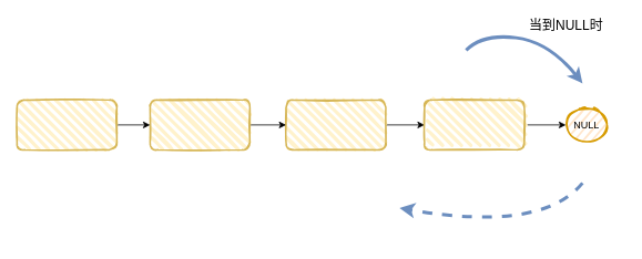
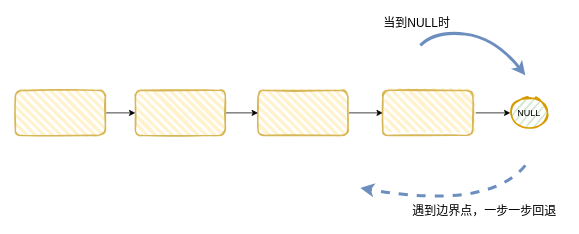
- <mxCell id="12" value="&lt;font style=&quot;font-size: 16px&quot;&gt;当到NULL时&lt;/font&gt;" style="text;html=1;resizable=0;autosize=1;align=center;verticalAlign=middle;points=[];fillColor=none;strokeColor=none;rounded=0;" vertex="1" parent="1"><mxGeometry x="630" y="20" width="100" height="20" as="geometry" /></mxCell>
+ <mxCell id="12" value="&lt;font style=&quot;font-size: 16px&quot;&gt;当到NULL时&lt;/font&gt;" style="text;html=1;resizable=0;autosize=1;align=center;verticalAlign=middle;points=[];fillColor=none;strokeColor=none;rounded=0;" vertex="1" parent="1"><mxGeometry x="505" y="20" width="100" height="20" as="geometry" /></mxCell>
- <mxCell id="10" value="NULL" style="ellipse;whiteSpace=wrap;html=1;strokeWidth=2;fillWeight=2;hachureGap=8;fillColor=#ffe6cc;fillStyle=dots;sketch=1;strokeColor=#d79b00;" vertex="1" parent="1"><mxGeometry x="680" y="130" width="50" height="40" as="geometry" /></mxCell>
+ <mxCell id="10" value="NULL" style="ellipse;whiteSpace=wrap;html=1;strokeWidth=2;fillWeight=2;hachureGap=8;fillColor=#d5e8d4;fillStyle=dots;sketch=1;strokeColor=#d79b00;" vertex="1" parent="1"><mxGeometry x="680" y="130" width="50" height="40" as="geometry" /></mxCell>
+ <mxCell id="14" value="&lt;font style=&quot;font-size: 16px&quot;&gt;遇到边界点，一步一步回退&lt;/font&gt;" style="text;html=1;resizable=0;autosize=1;align=center;verticalAlign=middle;points=[];fillColor=none;strokeColor=none;rounded=0;" vertex="1" parent="1"><mxGeometry x="540" y="270" width="210" height="20" as="geometry" /></mxCell>
